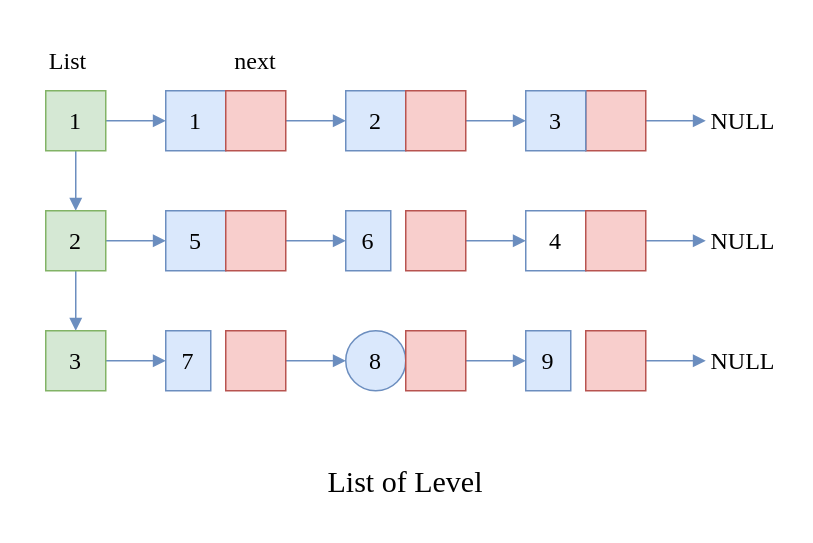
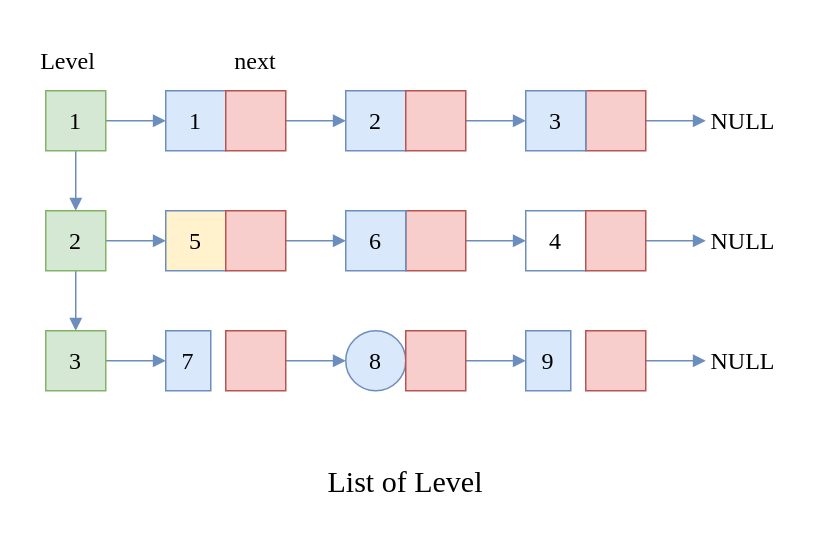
- <mxCell id="40" value="List" style="text;html=1;align=center;verticalAlign=middle;whiteSpace=wrap;rounded=0;fontFamily=Ubuntu;fontSize=16;fontStyle=0;" parent="1" vertex="1"><mxGeometry x="20" y="20" width="50" height="40" as="geometry" /></mxCell>
+ <mxCell id="40" value="Level" style="text;html=1;align=center;verticalAlign=middle;whiteSpace=wrap;rounded=0;fontFamily=Ubuntu;fontSize=16;fontStyle=0;" parent="1" vertex="1"><mxGeometry x="20" y="20" width="50" height="40" as="geometry" /></mxCell>
- <mxCell id="13" value="5" style="rounded=0;whiteSpace=wrap;html=1;shadow=0;strokeColor=#6c8ebf;strokeWidth=1;fontFamily=Ubuntu;fontSize=16;fontStyle=0;fillColor=#dae8fc;" parent="1" vertex="1"><mxGeometry x="110" y="140" width="40" height="40" as="geometry" /></mxCell>
+ <mxCell id="13" value="5" style="rounded=0;whiteSpace=wrap;html=1;shadow=0;strokeColor=#6c8ebf;strokeWidth=1;fontFamily=Ubuntu;fontSize=16;fontStyle=0;fillColor=#fff2cc;" parent="1" vertex="1"><mxGeometry x="110" y="140" width="40" height="40" as="geometry" /></mxCell>
- <mxCell id="18" value="6" style="rounded=0;whiteSpace=wrap;html=1;shadow=0;strokeColor=#6c8ebf;strokeWidth=1;fontFamily=Ubuntu;fontSize=16;fontStyle=0;fillColor=#dae8fc;" parent="1" vertex="1"><mxGeometry x="230" y="140" width="30" height="40" as="geometry" /></mxCell>
+ <mxCell id="18" value="6" style="rounded=0;whiteSpace=wrap;html=1;shadow=0;strokeColor=#6c8ebf;strokeWidth=1;fontFamily=Ubuntu;fontSize=16;fontStyle=0;fillColor=#dae8fc;" parent="1" vertex="1"><mxGeometry x="230" y="140" width="40" height="40" as="geometry" /></mxCell>
